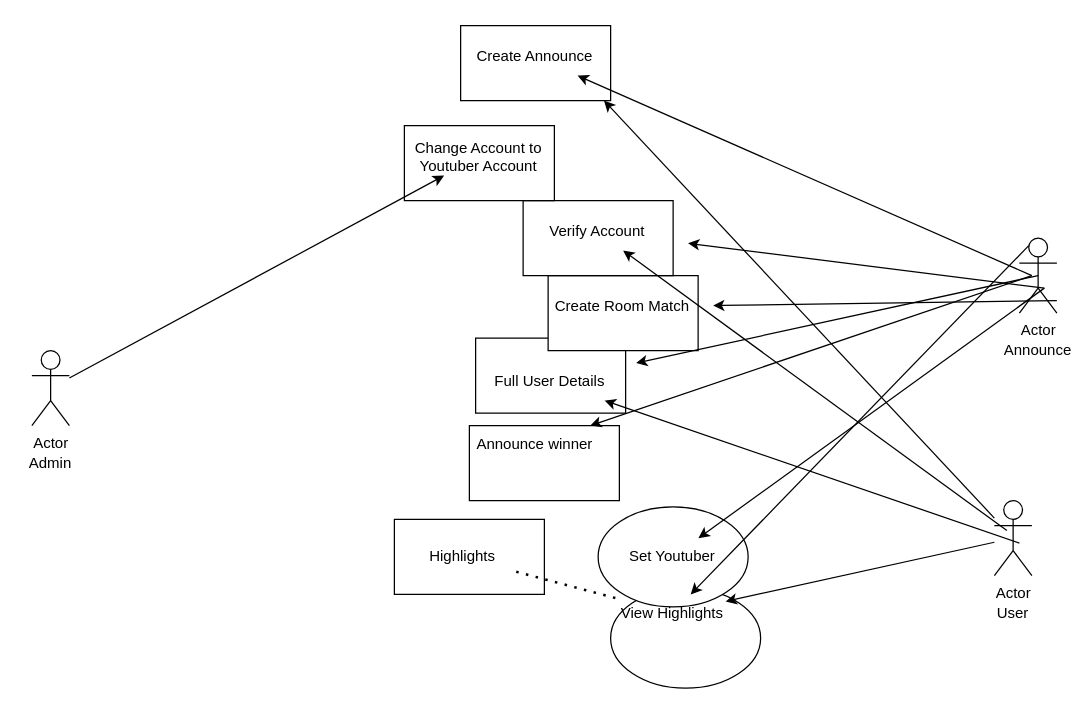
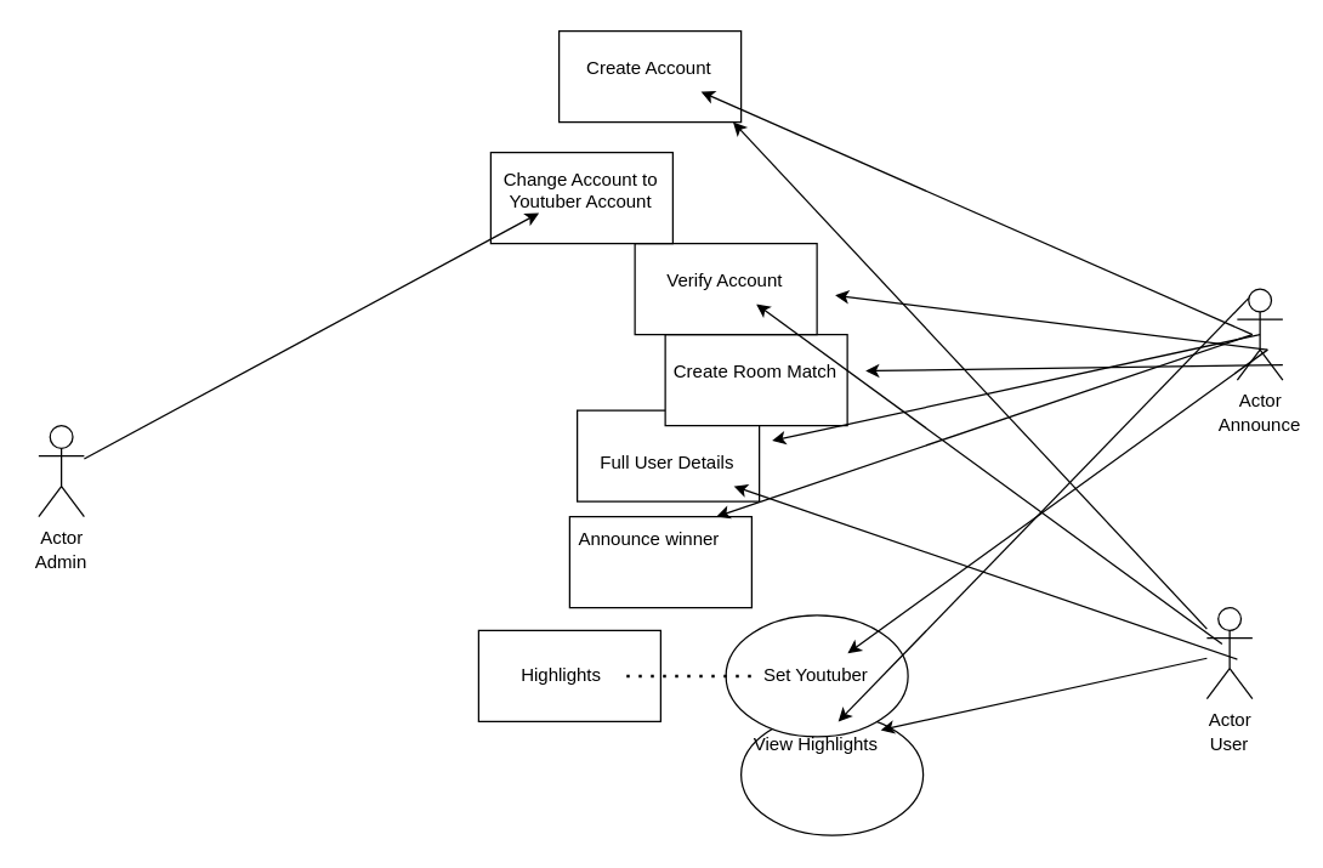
- <mxCell id="18" value="Create Announce" style="text;html=1;strokeColor=none;fillColor=none;align=center;verticalAlign=middle;whiteSpace=wrap;rounded=0;" vertex="1" parent="1"><mxGeometry x="355" y="30" width="145" height="30" as="geometry" /></mxCell>
+ <mxCell id="18" value="Create Account" style="text;html=1;strokeColor=none;fillColor=none;align=center;verticalAlign=middle;whiteSpace=wrap;rounded=0;" vertex="1" parent="1"><mxGeometry x="355" y="30" width="145" height="30" as="geometry" /></mxCell>
+ <mxCell id="38" value="" style="endArrow=none;dashed=1;html=1;dashPattern=1 3;strokeWidth=2;" edge="1" parent="1" source="28" target="32"><mxGeometry width="50" height="50" relative="1" as="geometry"><mxPoint x="415" y="300" as="sourcePoint" /><mxPoint x="465" y="250" as="targetPoint" /></mxGeometry></mxCell>
- <mxCell id="39" value="" style="endArrow=none;dashed=1;html=1;dashPattern=1 3;strokeWidth=2;" edge="1" parent="1" source="28" target="33"><mxGeometry width="50" height="50" relative="1" as="geometry"><mxPoint x="437.5" y="455" as="sourcePoint" /><mxPoint x="505" y="455" as="targetPoint" /></mxGeometry></mxCell>
